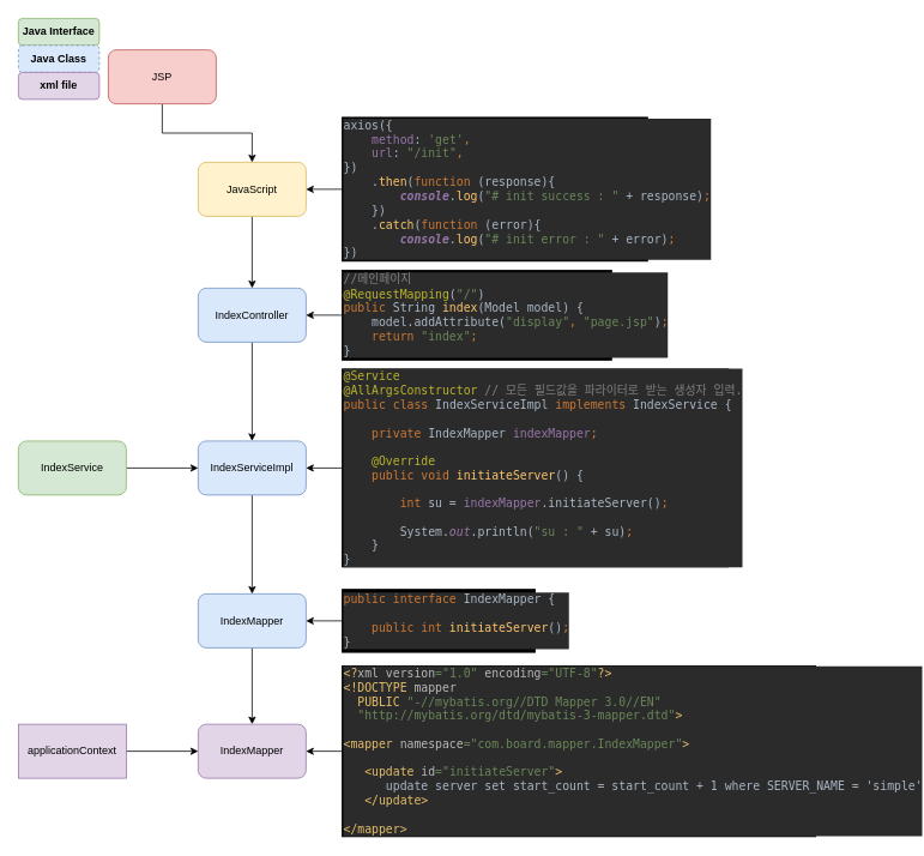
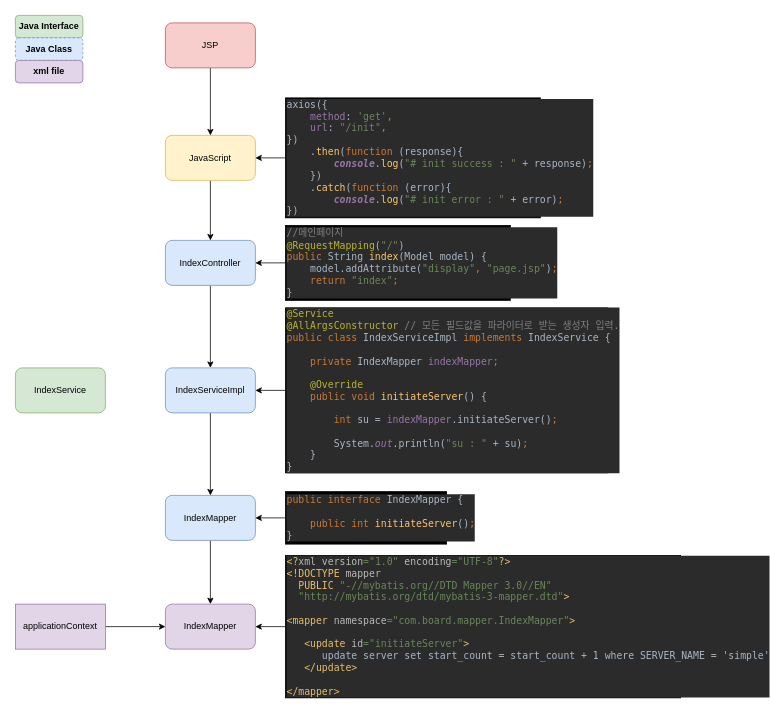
- <mxCell id="18" value="JSP" style="rounded=1;whiteSpace=wrap;html=1;fillColor=#f8cecc;strokeColor=#b85450;" vertex="1" parent="1"><mxGeometry x="120" y="55" width="120" height="60" as="geometry" /></mxCell>
+ <mxCell id="18" value="JSP" style="rounded=1;whiteSpace=wrap;html=1;fillColor=#f8cecc;strokeColor=#b85450;" vertex="1" parent="1"><mxGeometry x="220" y="30" width="120" height="60" as="geometry" /></mxCell>
- <mxCell id="4" value="" style="edgeStyle=orthogonalEdgeStyle;rounded=0;orthogonalLoop=1;jettySize=auto;html=1;" edge="1" parent="1" source="5" target="9"><mxGeometry relative="1" as="geometry" /></mxCell>
